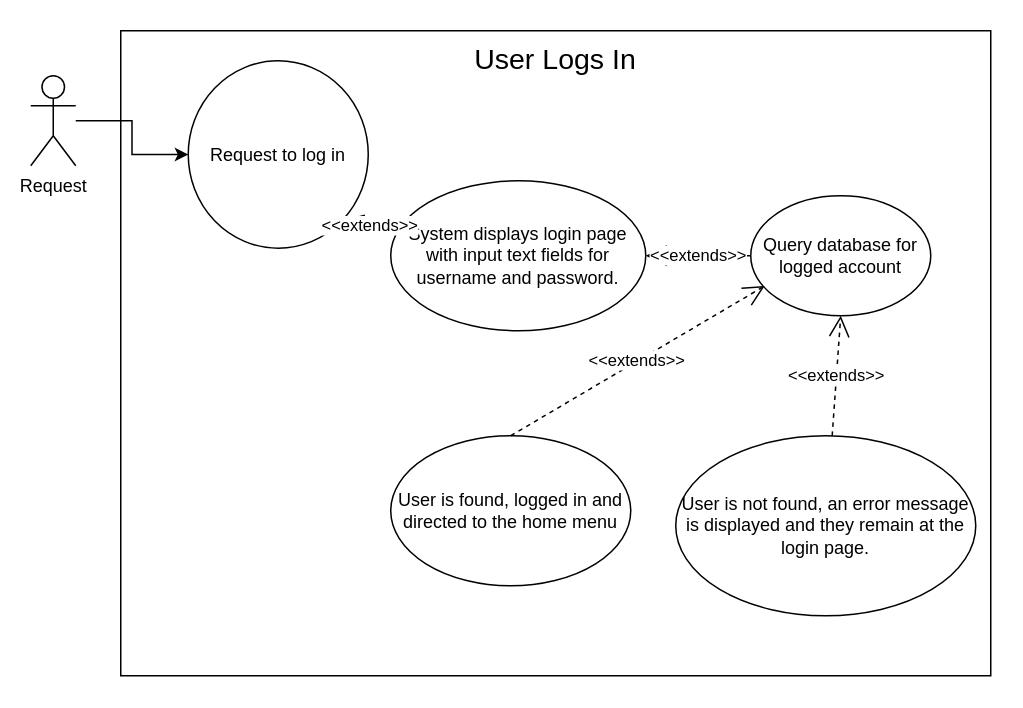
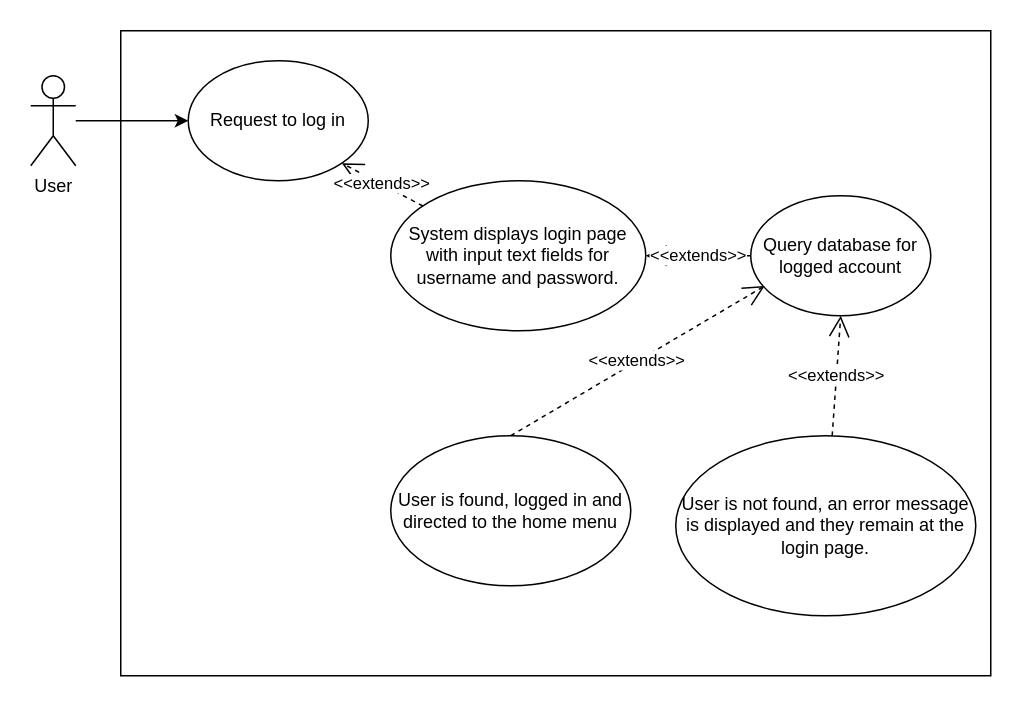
- <mxCell id="5" value="&lt;font style=&quot;font-size: 19px&quot;&gt;User Logs In&lt;/font&gt;" style="text;html=1;strokeColor=none;fillColor=none;align=center;verticalAlign=middle;whiteSpace=wrap;rounded=0;" vertex="1" parent="1"><mxGeometry x="260" y="30" width="220" height="20" as="geometry" /></mxCell>
- <mxCell id="6" value="Request to log in" style="ellipse;whiteSpace=wrap;html=1;" vertex="1" parent="1"><mxGeometry x="125" y="40" width="120" height="125" as="geometry" /></mxCell>
+ <mxCell id="6" value="Request to log in" style="ellipse;whiteSpace=wrap;html=1;" vertex="1" parent="1"><mxGeometry x="125" y="40" width="120" height="80" as="geometry" /></mxCell>
- <mxCell id="2" value="Request" style="shape=umlActor;verticalLabelPosition=bottom;verticalAlign=top;html=1;" vertex="1" parent="1"><mxGeometry x="20" y="50" width="30" height="60" as="geometry" /></mxCell>
+ <mxCell id="2" value="User" style="shape=umlActor;verticalLabelPosition=bottom;verticalAlign=top;html=1;" vertex="1" parent="1"><mxGeometry x="20" y="50" width="30" height="60" as="geometry" /></mxCell>
